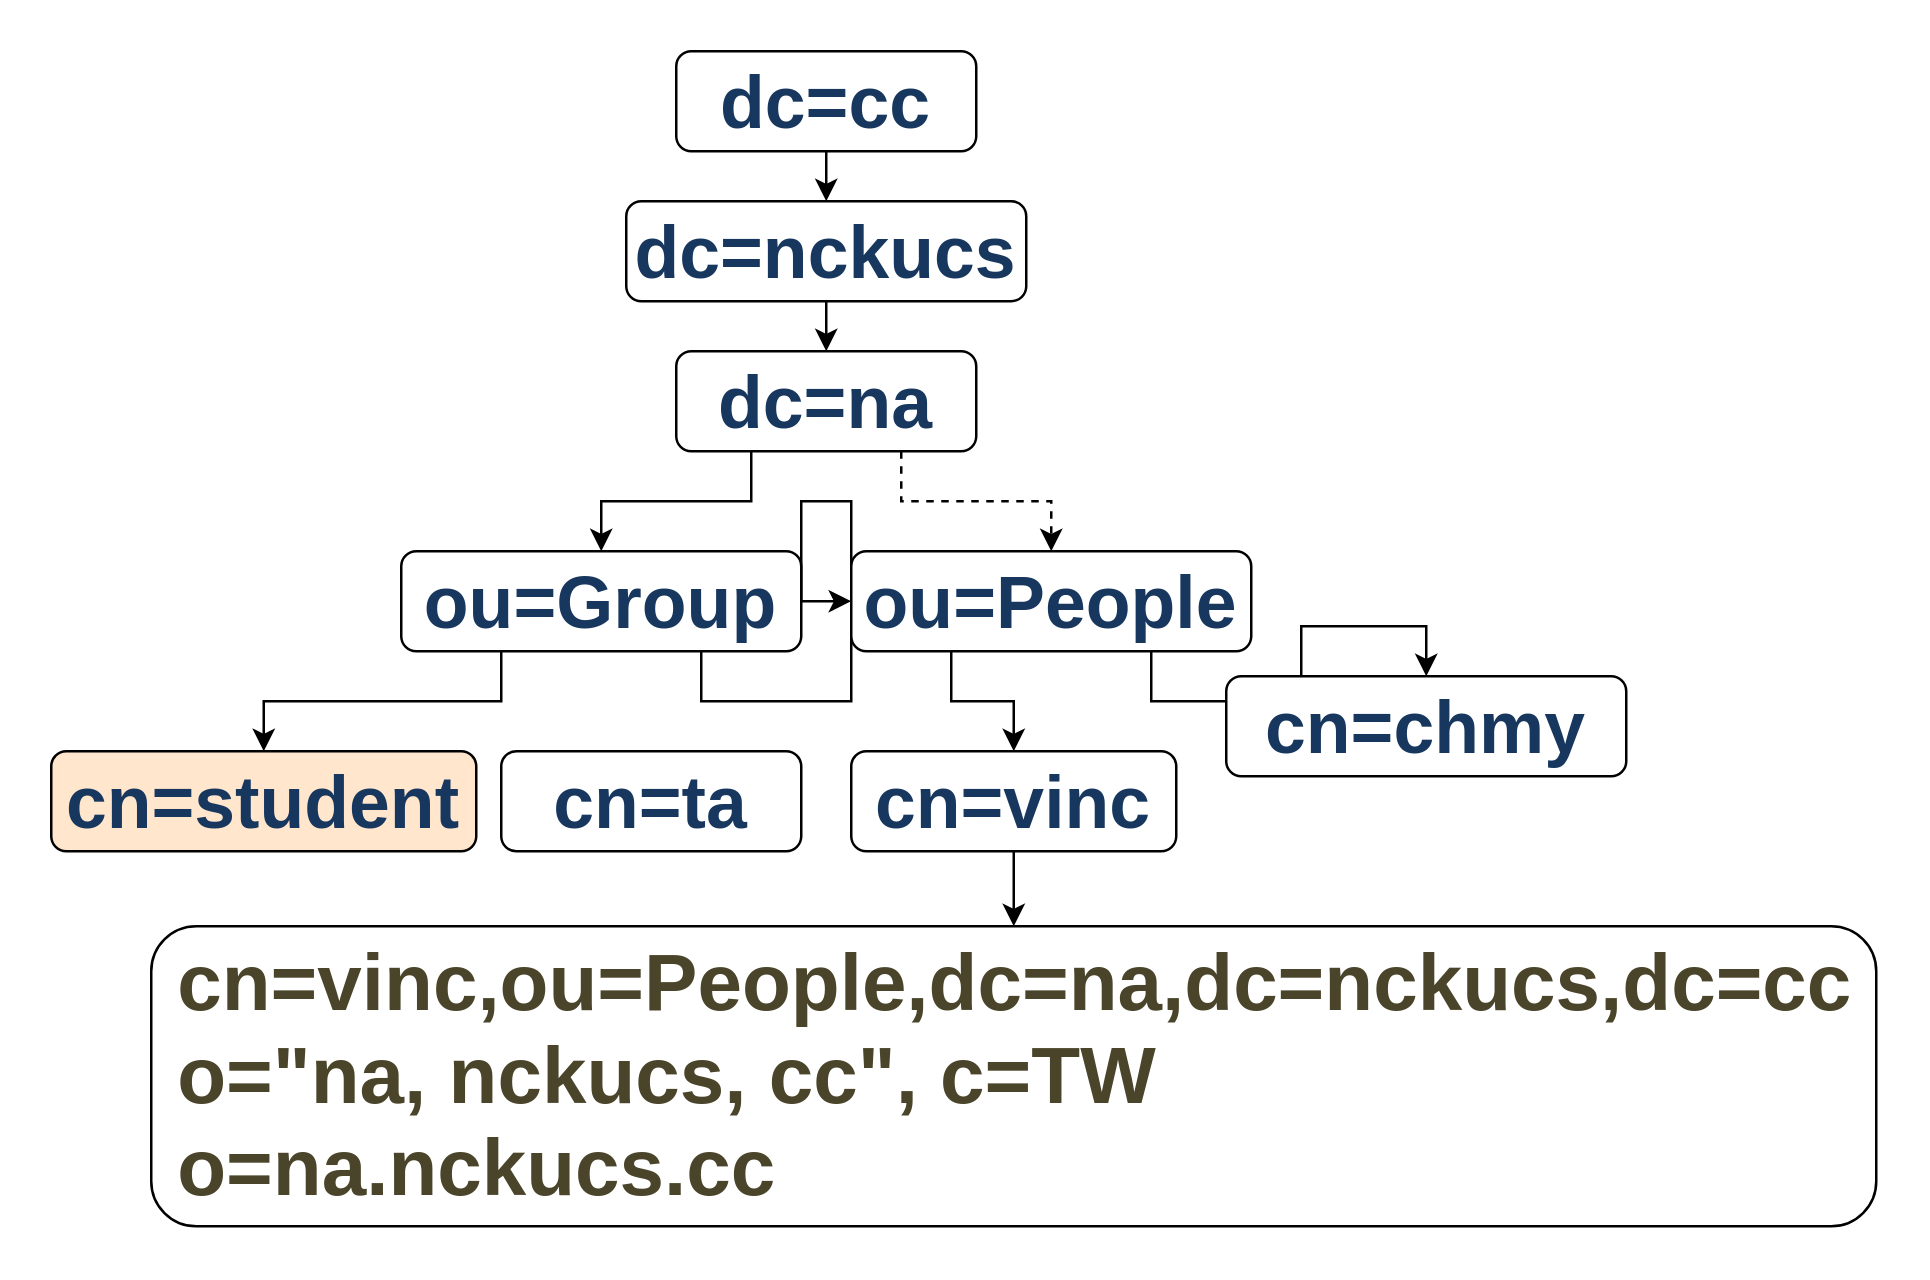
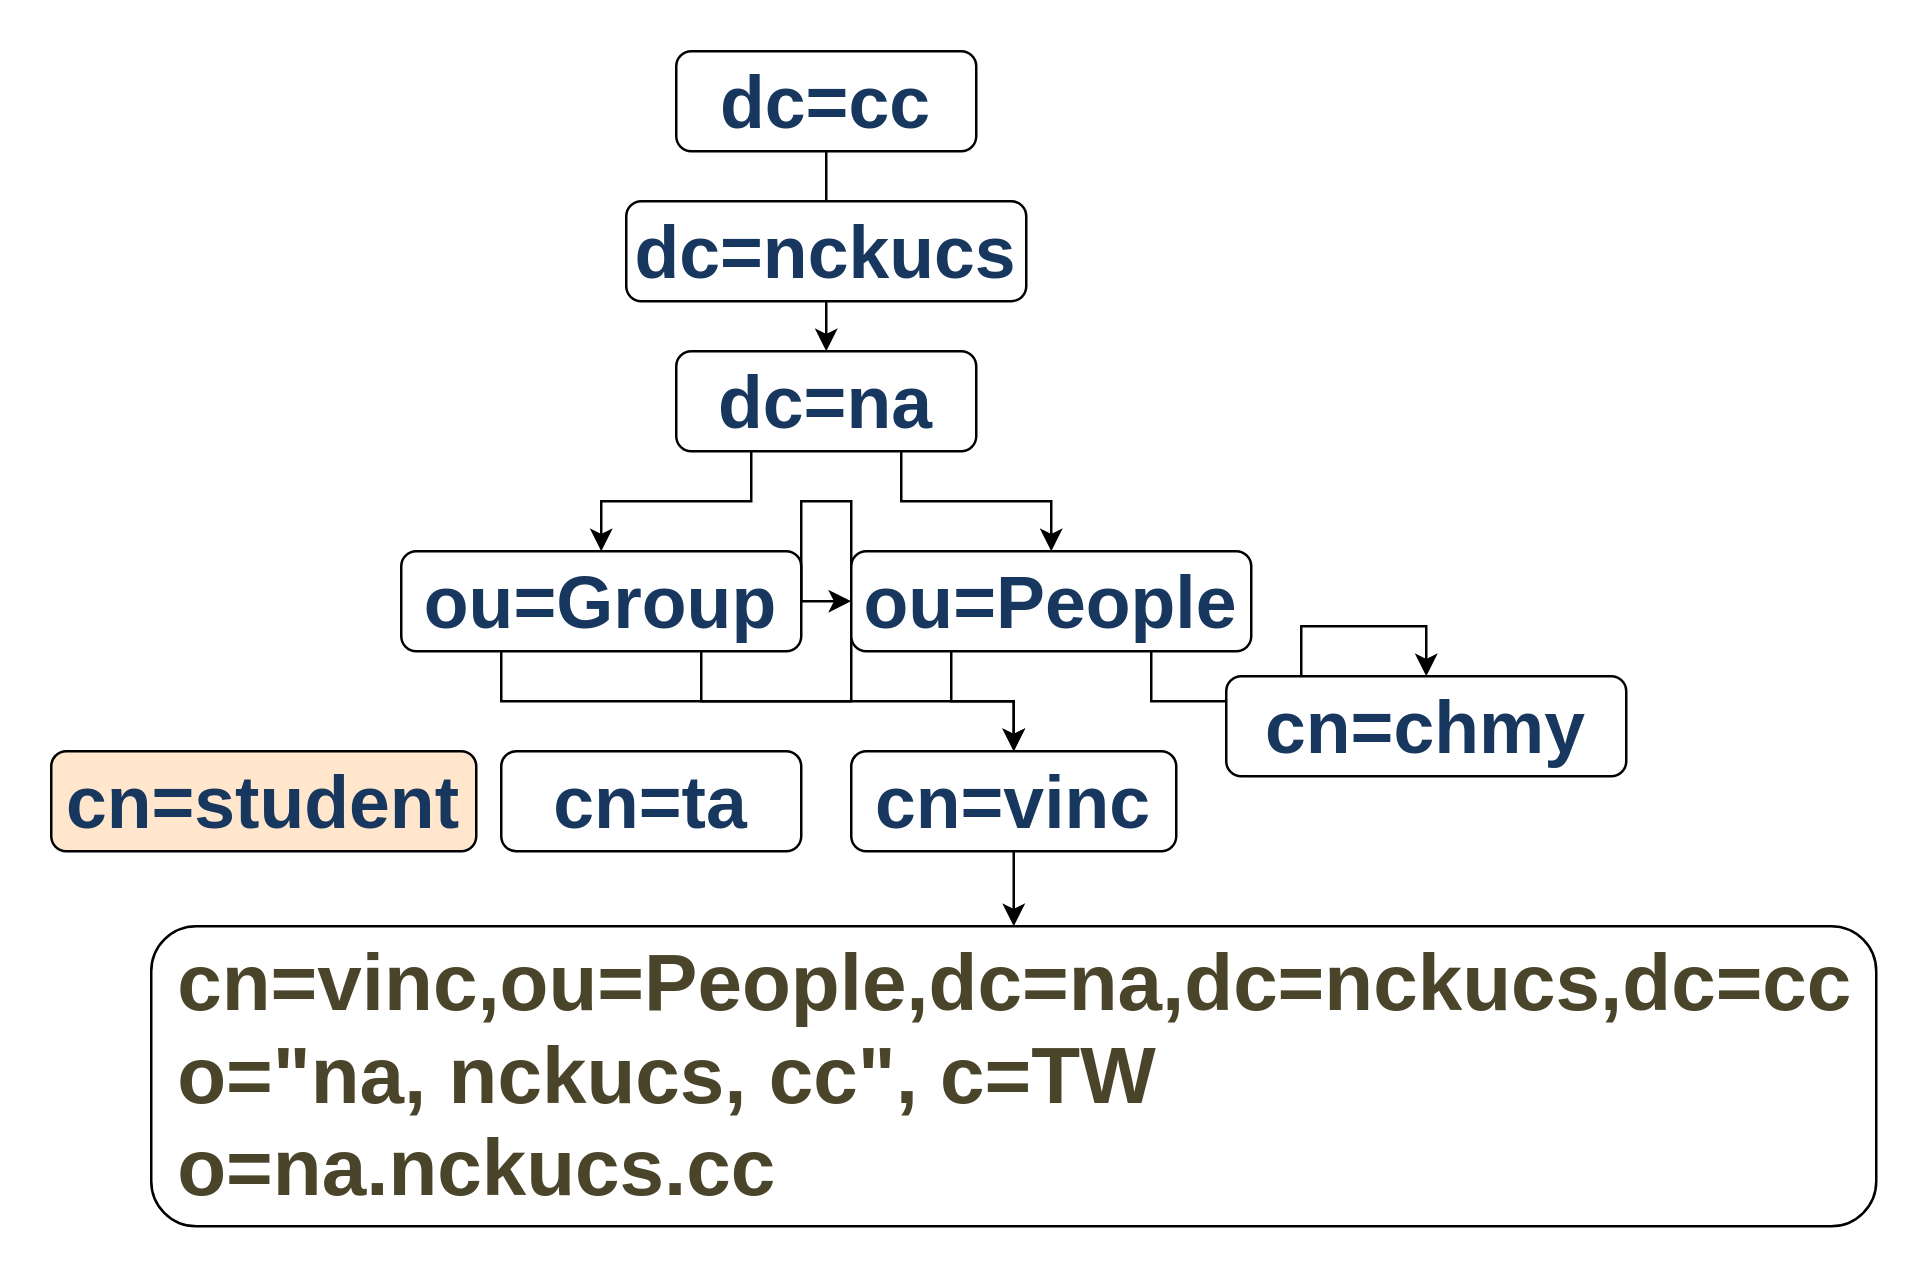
- <mxCell id="2" style="edgeStyle=orthogonalEdgeStyle;rounded=0;orthogonalLoop=1;jettySize=auto;html=1;exitX=0.5;exitY=1;exitDx=0;exitDy=0;entryX=0.5;entryY=0;entryDx=0;entryDy=0;fontSize=29;" edge="1" parent="1" source="3" target="5"><mxGeometry relative="1" as="geometry" /></mxCell>
+ <mxCell id="2" style="edgeStyle=orthogonalEdgeStyle;rounded=0;orthogonalLoop=1;jettySize=auto;html=1;exitX=0.5;exitY=1;exitDx=0;exitDy=0;entryX=0.5;entryY=0;entryDx=0;entryDy=0;fontSize=29;endArrow=none;" edge="1" parent="1" source="3" target="5"><mxGeometry relative="1" as="geometry" /></mxCell>
- <mxCell id="7" style="edgeStyle=orthogonalEdgeStyle;rounded=0;orthogonalLoop=1;jettySize=auto;html=1;exitX=0.75;exitY=1;exitDx=0;exitDy=0;entryX=0.5;entryY=0;entryDx=0;entryDy=0;fontSize=29;dashed=1;" edge="1" parent="1" source="8" target="14"><mxGeometry relative="1" as="geometry" /></mxCell>
+ <mxCell id="7" style="edgeStyle=orthogonalEdgeStyle;rounded=0;orthogonalLoop=1;jettySize=auto;html=1;exitX=0.75;exitY=1;exitDx=0;exitDy=0;entryX=0.5;entryY=0;entryDx=0;entryDy=0;fontSize=29;" edge="1" parent="1" source="8" target="14"><mxGeometry relative="1" as="geometry" /></mxCell>
- <mxCell id="9" style="edgeStyle=orthogonalEdgeStyle;rounded=0;orthogonalLoop=1;jettySize=auto;html=1;exitX=0.25;exitY=1;exitDx=0;exitDy=0;entryX=0.5;entryY=0;entryDx=0;entryDy=0;fontSize=29;" edge="1" parent="1" source="11" target="15"><mxGeometry relative="1" as="geometry" /></mxCell>
+ <mxCell id="9" style="edgeStyle=orthogonalEdgeStyle;rounded=0;orthogonalLoop=1;jettySize=auto;html=1;exitX=0.25;exitY=1;exitDx=0;exitDy=0;fontSize=29;" edge="1" parent="1" source="11" target="18"><mxGeometry relative="1" as="geometry" /></mxCell>
